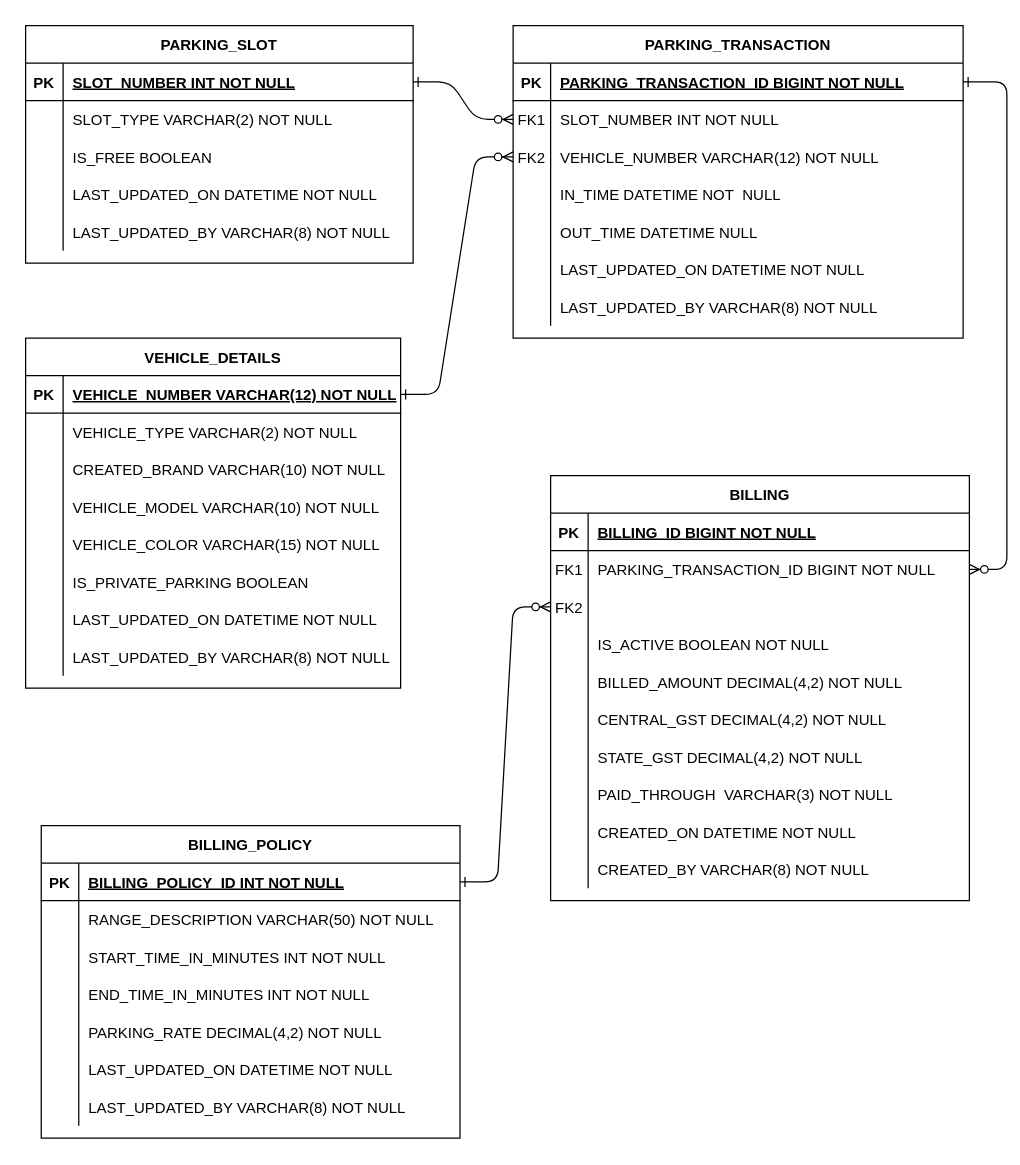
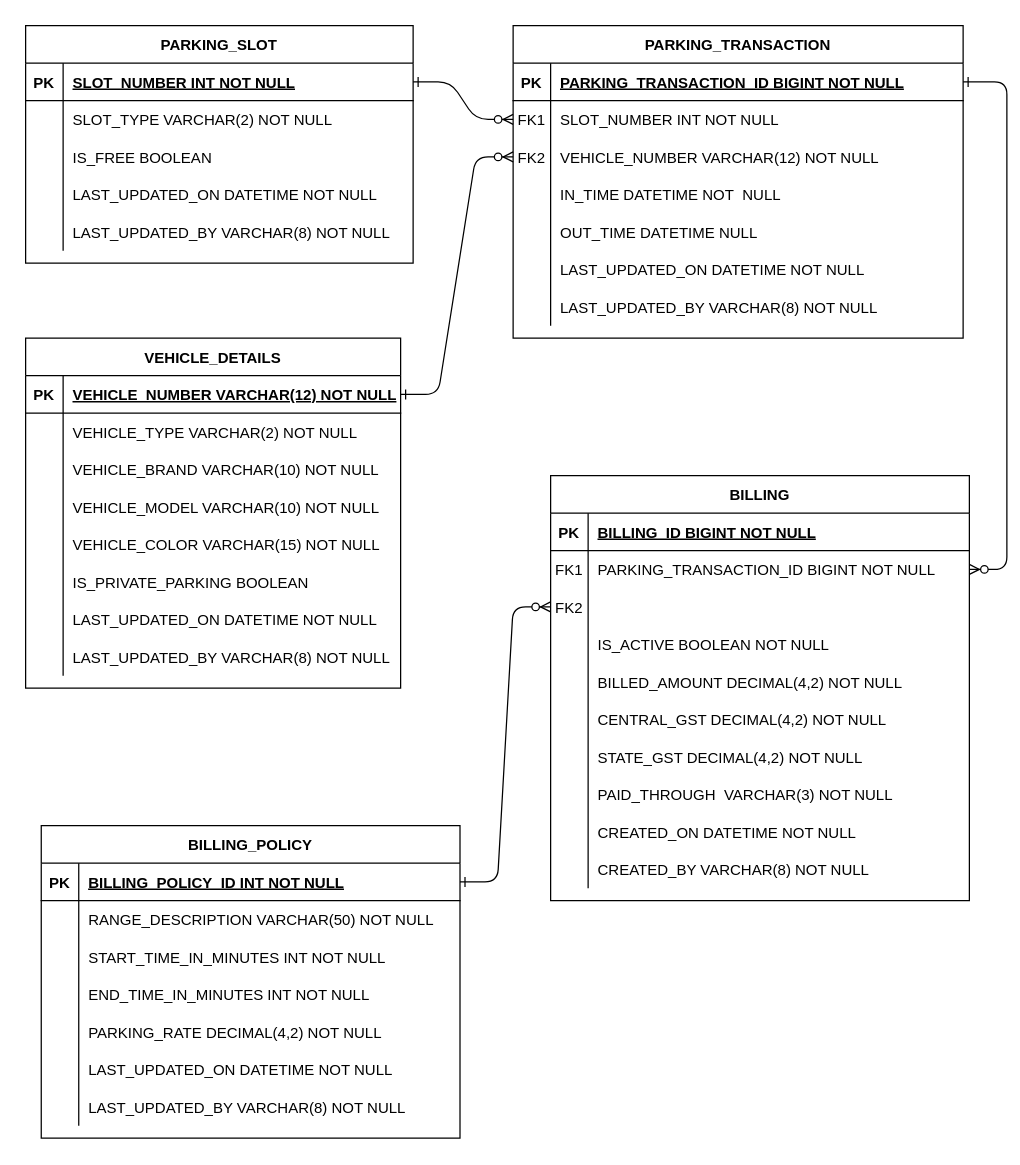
- <mxCell id="81" value="CREATED_BRAND VARCHAR(10) NOT NULL" style="shape=partialRectangle;overflow=hidden;connectable=0;fillColor=none;top=0;left=0;bottom=0;right=0;align=left;spacingLeft=6;" parent="79" vertex="1"><mxGeometry x="30" width="270" height="30" as="geometry"><mxRectangle width="270" height="30" as="alternateBounds" /></mxGeometry></mxCell>
+ <mxCell id="81" value="VEHICLE_BRAND VARCHAR(10) NOT NULL" style="shape=partialRectangle;overflow=hidden;connectable=0;fillColor=none;top=0;left=0;bottom=0;right=0;align=left;spacingLeft=6;" parent="79" vertex="1"><mxGeometry x="30" width="270" height="30" as="geometry"><mxRectangle width="270" height="30" as="alternateBounds" /></mxGeometry></mxCell>
